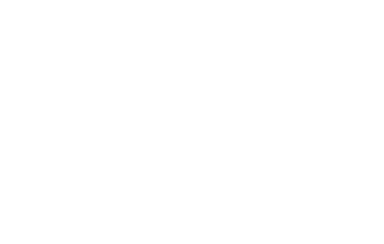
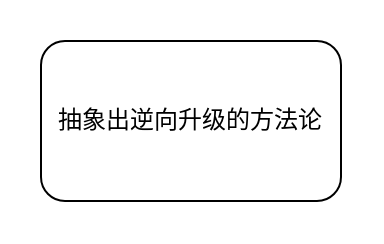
+ <mxCell id="2" value="抽象出逆向升级的方法论" style="rounded=1;whiteSpace=wrap;html=1;" vertex="1" parent="1"><mxGeometry x="20" y="20" width="150" height="80" as="geometry" /></mxCell>
